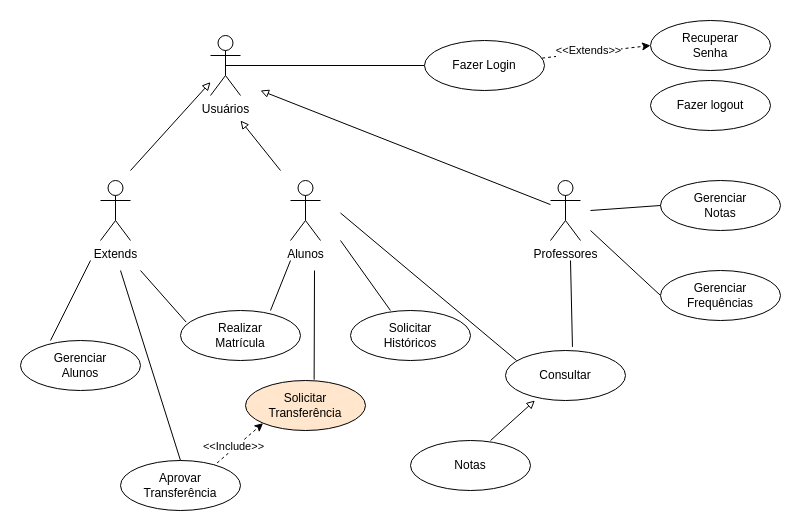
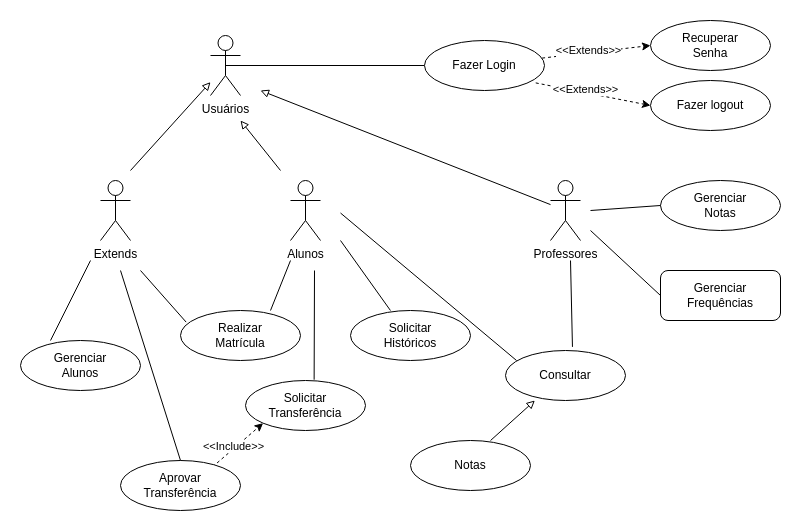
+ <mxCell id="12" value="" style="endArrow=classic;html=1;rounded=0;dashed=1;exitX=0.927;exitY=0.848;exitDx=0;exitDy=0;exitPerimeter=0;entryX=0;entryY=0.5;entryDx=0;entryDy=0;" edge="1" parent="1" source="7" target="9"><mxGeometry width="50" height="50" relative="1" as="geometry"><mxPoint x="410" y="283" as="sourcePoint" /><mxPoint x="518" y="270" as="targetPoint" /></mxGeometry></mxCell>
+ <mxCell id="13" value="&amp;lt;&amp;lt;Extends&amp;gt;&amp;gt;" style="edgeLabel;html=1;align=center;verticalAlign=middle;resizable=0;points=[];" vertex="1" connectable="0" parent="12"><mxGeometry x="-0.163" y="3" relative="1" as="geometry"><mxPoint x="1" as="offset" /></mxGeometry></mxCell>
- <mxCell id="32" value="Gerenciar&lt;div&gt;Frequências&lt;/div&gt;" style="ellipse;whiteSpace=wrap;html=1;" vertex="1" parent="1"><mxGeometry x="660" y="270" width="120" height="50" as="geometry" /></mxCell>
+ <mxCell id="32" value="Gerenciar&lt;div&gt;Frequências&lt;/div&gt;" style="whiteSpace=wrap;html=1;rounded=1;" vertex="1" parent="1"><mxGeometry x="660" y="270" width="120" height="50" as="geometry" /></mxCell>
- <mxCell id="23" value="Solicitar&lt;div&gt;Transferência&lt;/div&gt;" style="ellipse;whiteSpace=wrap;html=1;fillColor=#ffe6cc;" vertex="1" parent="1"><mxGeometry x="245" y="380" width="120" height="50" as="geometry" /></mxCell>
+ <mxCell id="23" value="Solicitar&lt;div&gt;Transferência&lt;/div&gt;" style="ellipse;whiteSpace=wrap;html=1;" vertex="1" parent="1"><mxGeometry x="245" y="380" width="120" height="50" as="geometry" /></mxCell>
